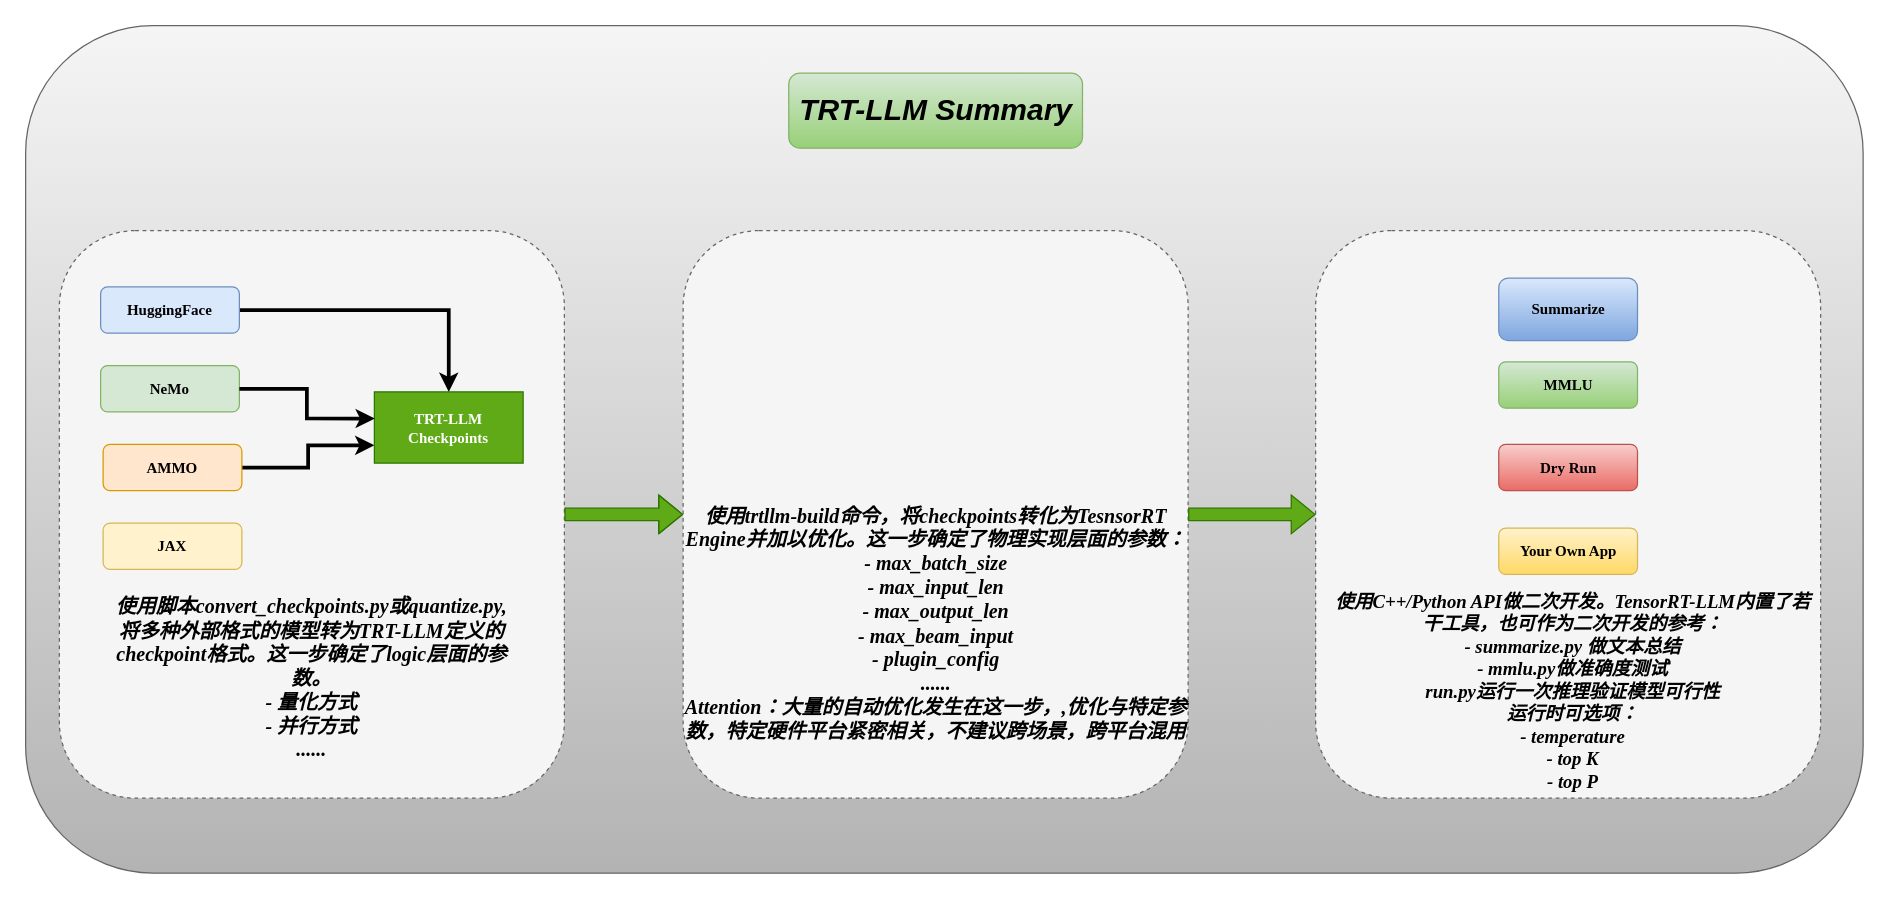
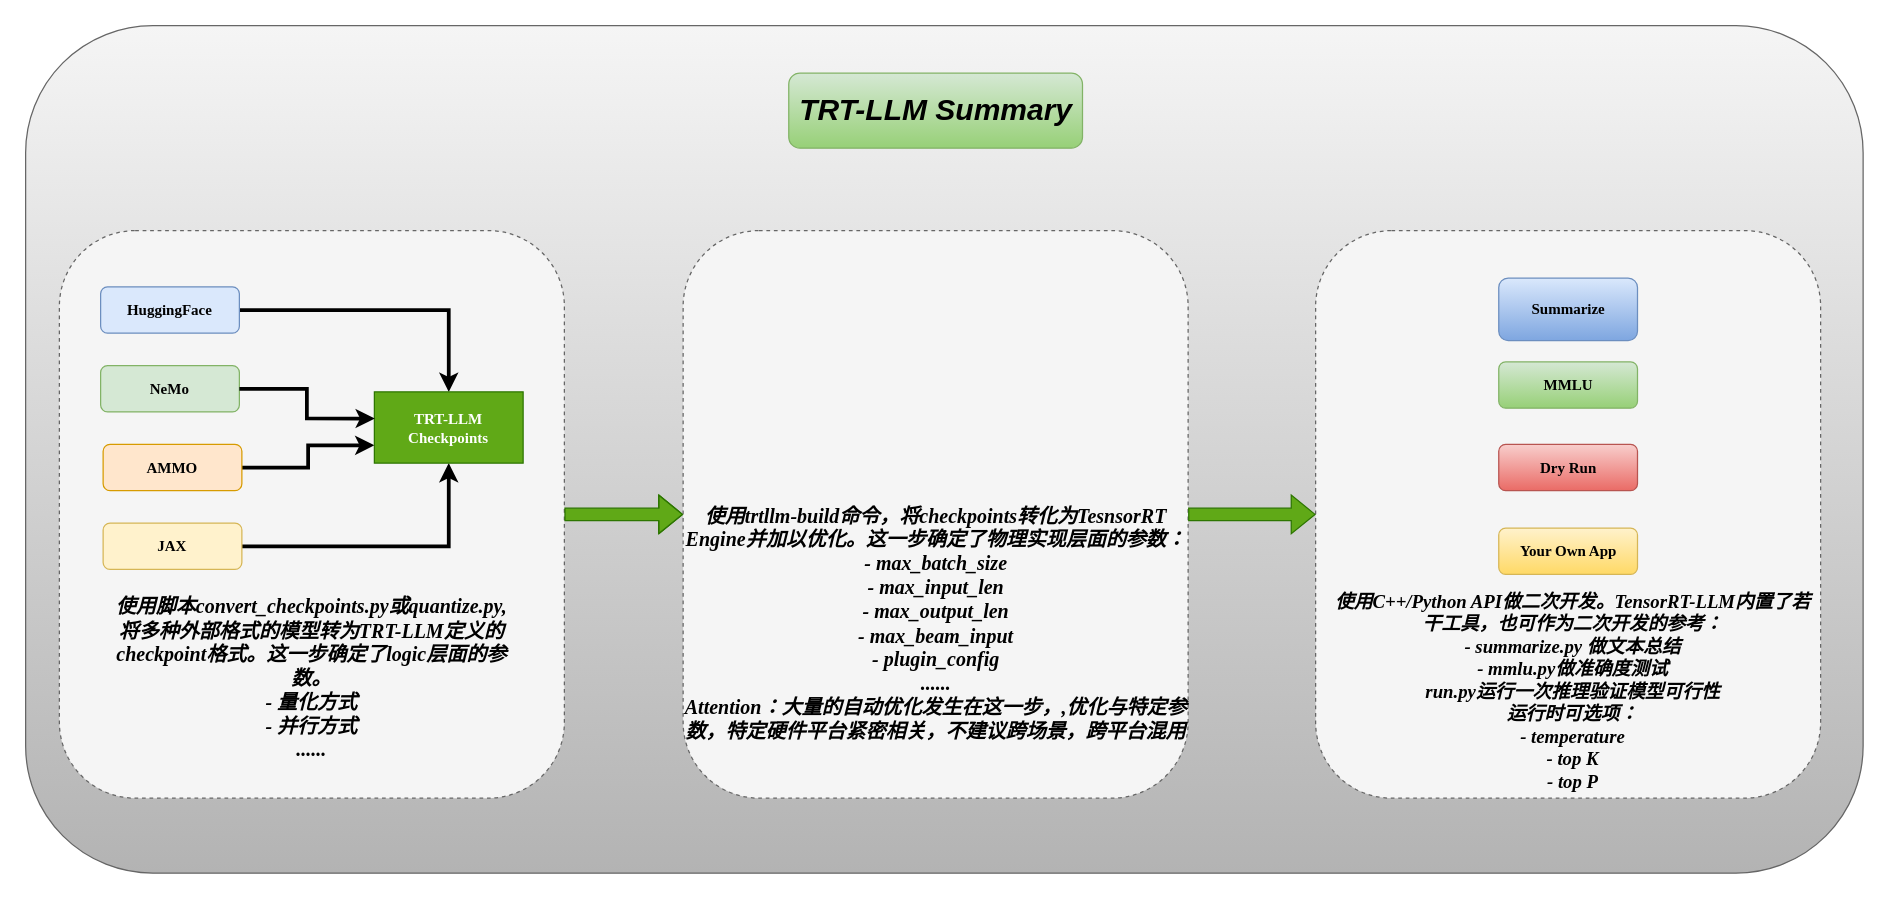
+ <mxCell id="9" style="edgeStyle=orthogonalEdgeStyle;rounded=0;orthogonalLoop=1;jettySize=auto;html=1;exitX=1;exitY=0.5;exitDx=0;exitDy=0;entryX=0.5;entryY=1;entryDx=0;entryDy=0;strokeWidth=3;" edge="1" parent="1" source="10" target="11"><mxGeometry relative="1" as="geometry" /></mxCell>
